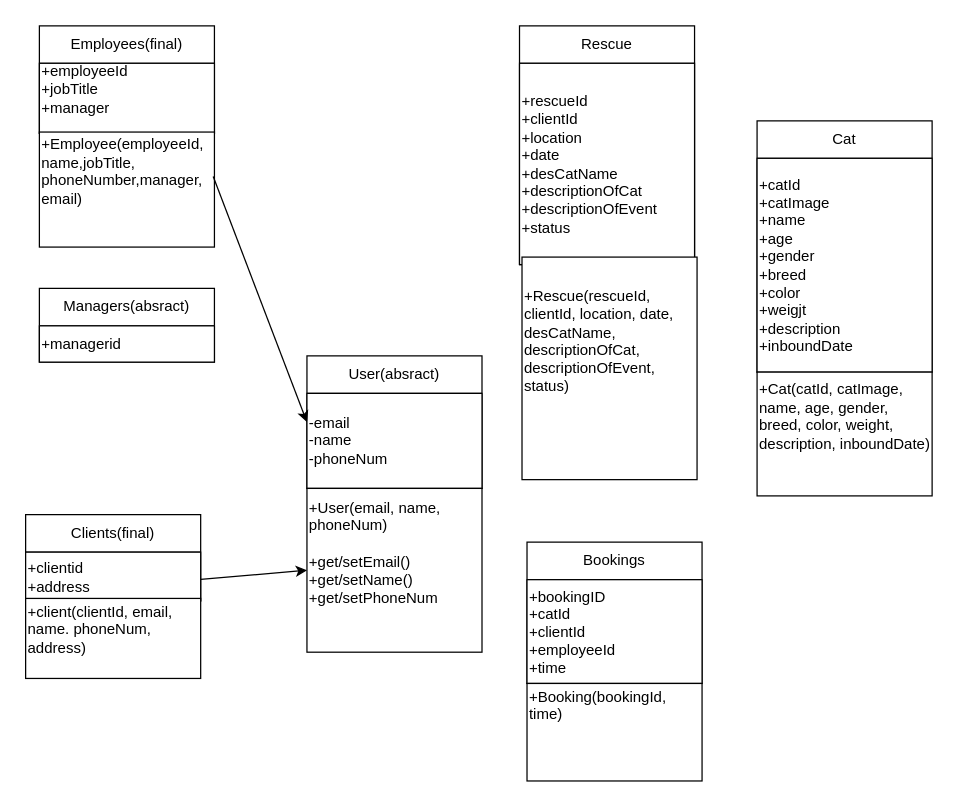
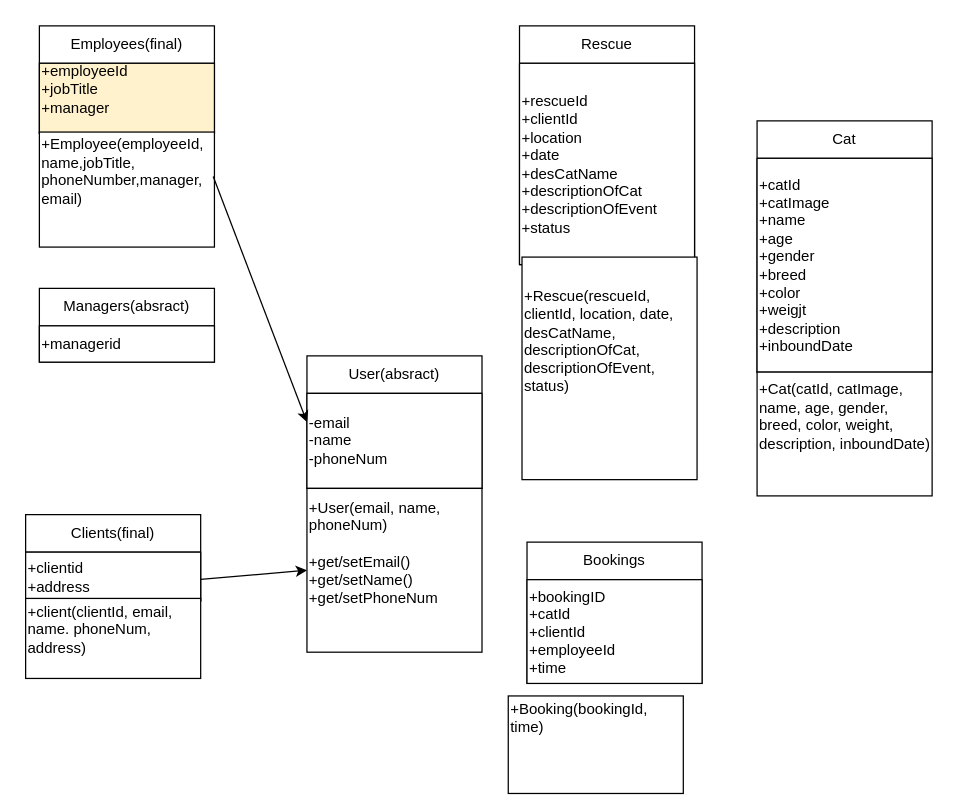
- <mxCell id="27" value="+employeeId&lt;div class=&quot;custom-cursor-default-hover&quot;&gt;+j&lt;span style=&quot;background-color: transparent; color: light-dark(rgb(0, 0, 0), rgb(255, 255, 255));&quot;&gt;obTitle&lt;/span&gt;&lt;/div&gt;&lt;div class=&quot;custom-cursor-default-hover&quot;&gt;&lt;span style=&quot;background-color: transparent; color: light-dark(rgb(0, 0, 0), rgb(255, 255, 255));&quot;&gt;+manager&lt;/span&gt;&lt;/div&gt;&lt;div class=&quot;custom-cursor-default-hover&quot;&gt;&lt;br&gt;&lt;/div&gt;" style="rounded=0;whiteSpace=wrap;html=1;align=left;" parent="25" vertex="1"><mxGeometry y="30" width="140" height="56" as="geometry" /></mxCell>
+ <mxCell id="27" value="+employeeId&lt;div class=&quot;custom-cursor-default-hover&quot;&gt;+j&lt;span style=&quot;background-color: transparent; color: light-dark(rgb(0, 0, 0), rgb(255, 255, 255));&quot;&gt;obTitle&lt;/span&gt;&lt;/div&gt;&lt;div class=&quot;custom-cursor-default-hover&quot;&gt;&lt;span style=&quot;background-color: transparent; color: light-dark(rgb(0, 0, 0), rgb(255, 255, 255));&quot;&gt;+manager&lt;/span&gt;&lt;/div&gt;&lt;div class=&quot;custom-cursor-default-hover&quot;&gt;&lt;br&gt;&lt;/div&gt;" style="rounded=0;whiteSpace=wrap;html=1;align=left;fillColor=#fff2cc;" parent="25" vertex="1"><mxGeometry y="30" width="140" height="56" as="geometry" /></mxCell>
- <mxCell id="9" value="&lt;div style=&quot;&quot;&gt;+Booking(bookingId, time)&lt;/div&gt;&lt;div style=&quot;&quot;&gt;&lt;br&gt;&lt;/div&gt;&lt;div style=&quot;&quot;&gt;&lt;br&gt;&lt;/div&gt;&lt;div style=&quot;&quot;&gt;&lt;br&gt;&lt;/div&gt;" style="rounded=0;whiteSpace=wrap;html=1;align=left;" parent="1" vertex="1"><mxGeometry x="421" y="546" width="140" height="78" as="geometry" /></mxCell>
+ <mxCell id="9" value="&lt;div style=&quot;&quot;&gt;+Booking(bookingId, time)&lt;/div&gt;&lt;div style=&quot;&quot;&gt;&lt;br&gt;&lt;/div&gt;&lt;div style=&quot;&quot;&gt;&lt;br&gt;&lt;/div&gt;&lt;div style=&quot;&quot;&gt;&lt;br&gt;&lt;/div&gt;" style="rounded=0;whiteSpace=wrap;html=1;align=left;" parent="1" vertex="1"><mxGeometry x="406" y="556" width="140" height="78" as="geometry" /></mxCell>
